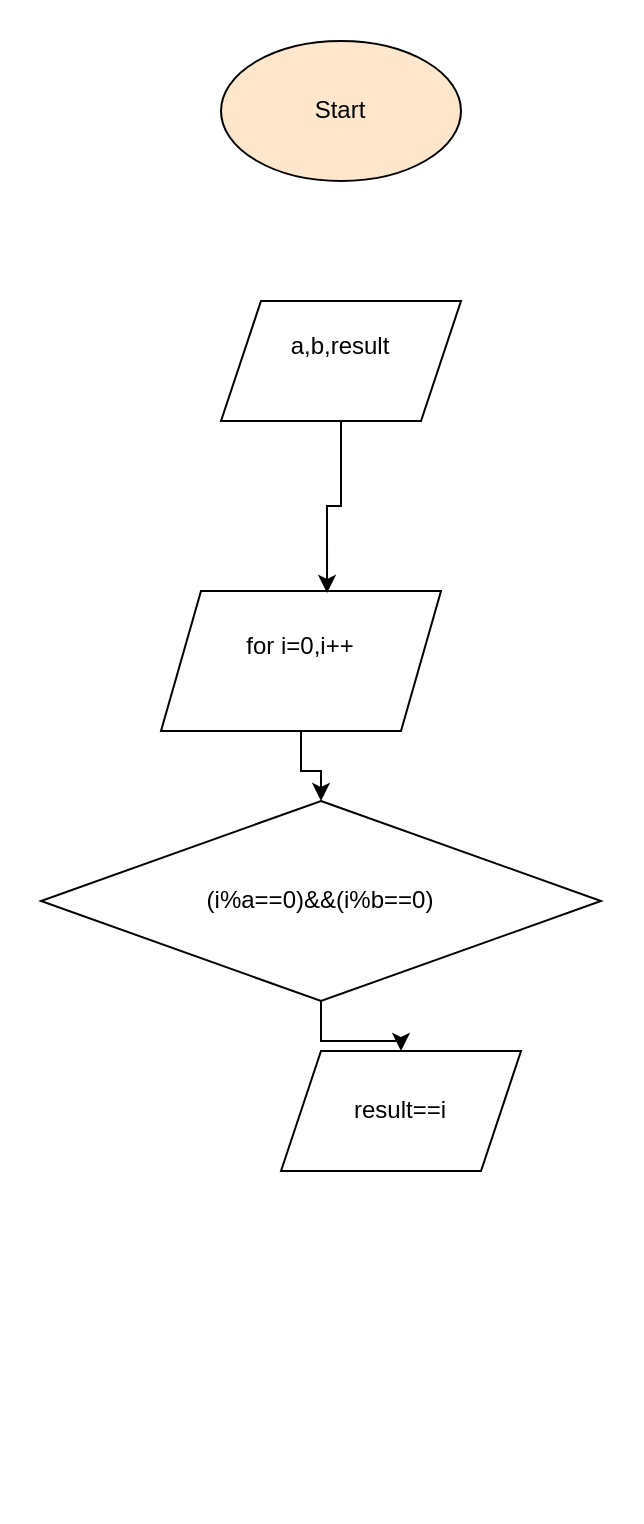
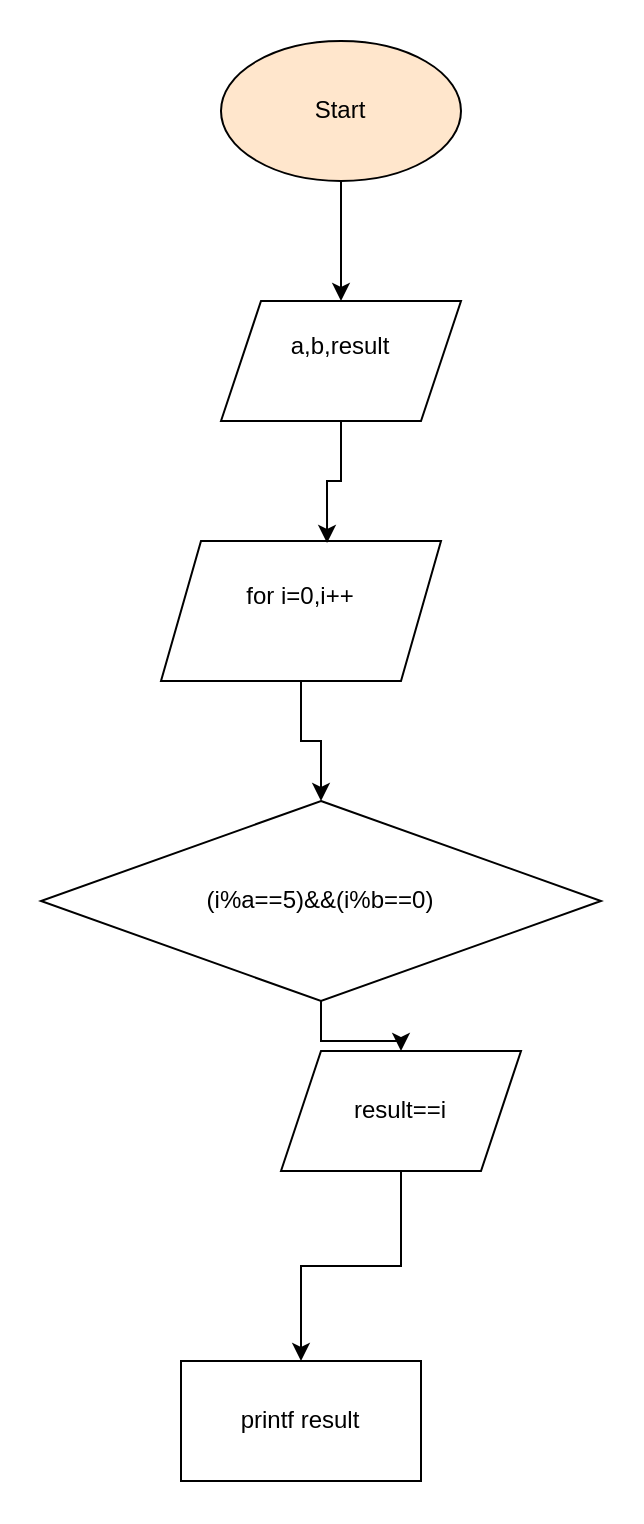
+ <mxCell id="2" style="edgeStyle=orthogonalEdgeStyle;rounded=0;orthogonalLoop=1;jettySize=auto;html=1;" edge="1" parent="1" source="3" target="4"><mxGeometry relative="1" as="geometry" /></mxCell>
- <mxCell id="6" value="&#10;for i=0,i++&#10;&#10;" style="shape=parallelogram;perimeter=parallelogramPerimeter;whiteSpace=wrap;html=1;fixedSize=1;" vertex="1" parent="1"><mxGeometry x="80" y="295" width="140" height="70" as="geometry" /></mxCell>
+ <mxCell id="6" value="&#10;for i=0,i++&#10;&#10;" style="shape=parallelogram;perimeter=parallelogramPerimeter;whiteSpace=wrap;html=1;fixedSize=1;" vertex="1" parent="1"><mxGeometry x="80" y="270" width="140" height="70" as="geometry" /></mxCell>
- <mxCell id="8" value="(i%a==0)&amp;amp;&amp;amp;(i%b==0)" style="rhombus;whiteSpace=wrap;html=1;" vertex="1" parent="1"><mxGeometry x="20" y="400" width="280" height="100" as="geometry" /></mxCell>
+ <mxCell id="8" value="(i%a==5)&amp;amp;&amp;amp;(i%b==0)" style="rhombus;whiteSpace=wrap;html=1;" vertex="1" parent="1"><mxGeometry x="20" y="400" width="280" height="100" as="geometry" /></mxCell>
+ <mxCell id="9" style="edgeStyle=orthogonalEdgeStyle;rounded=0;orthogonalLoop=1;jettySize=auto;html=1;entryX=0.5;entryY=0;entryDx=0;entryDy=0;" edge="1" parent="1" source="10" target="11"><mxGeometry relative="1" as="geometry" /></mxCell>
+ <mxCell id="11" value="printf result" style="rounded=0;whiteSpace=wrap;html=1;" vertex="1" parent="1"><mxGeometry x="90" y="680" width="120" height="60" as="geometry" /></mxCell>
